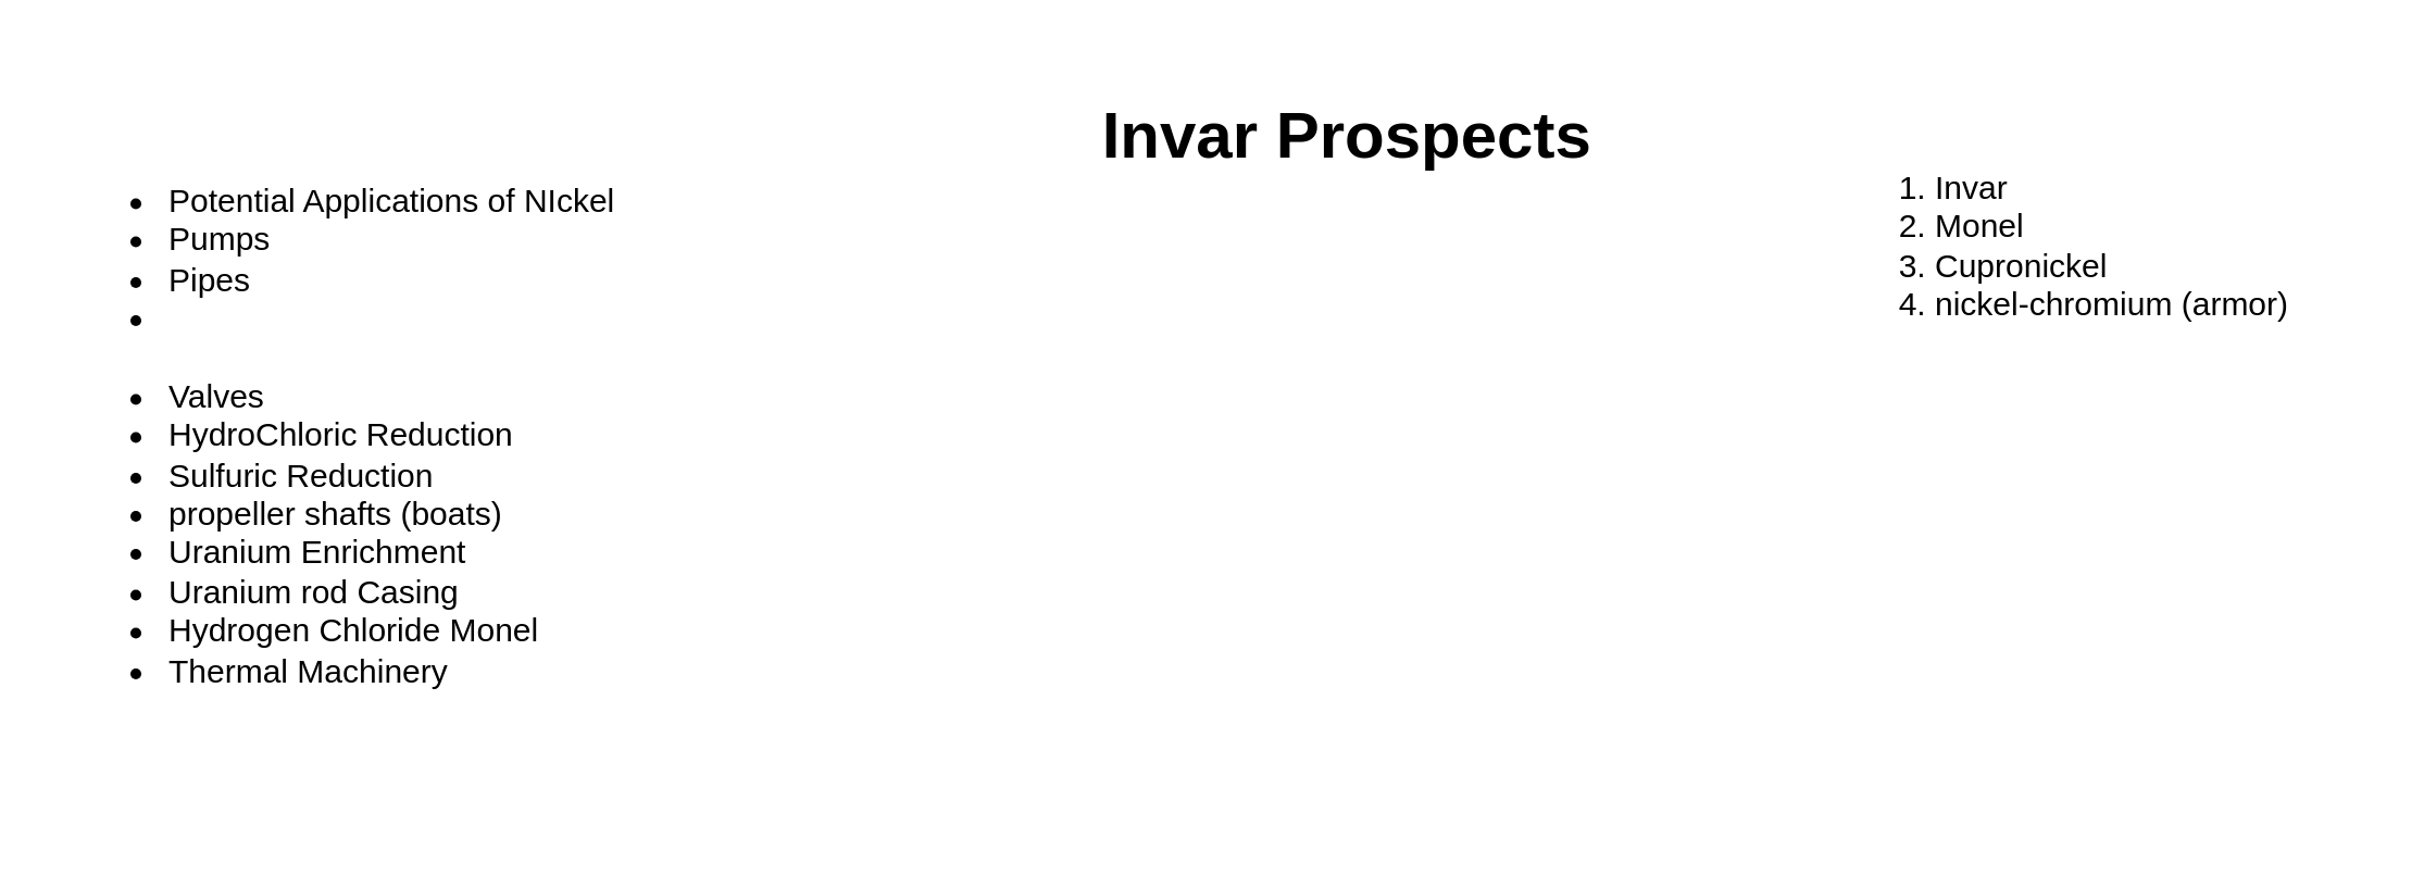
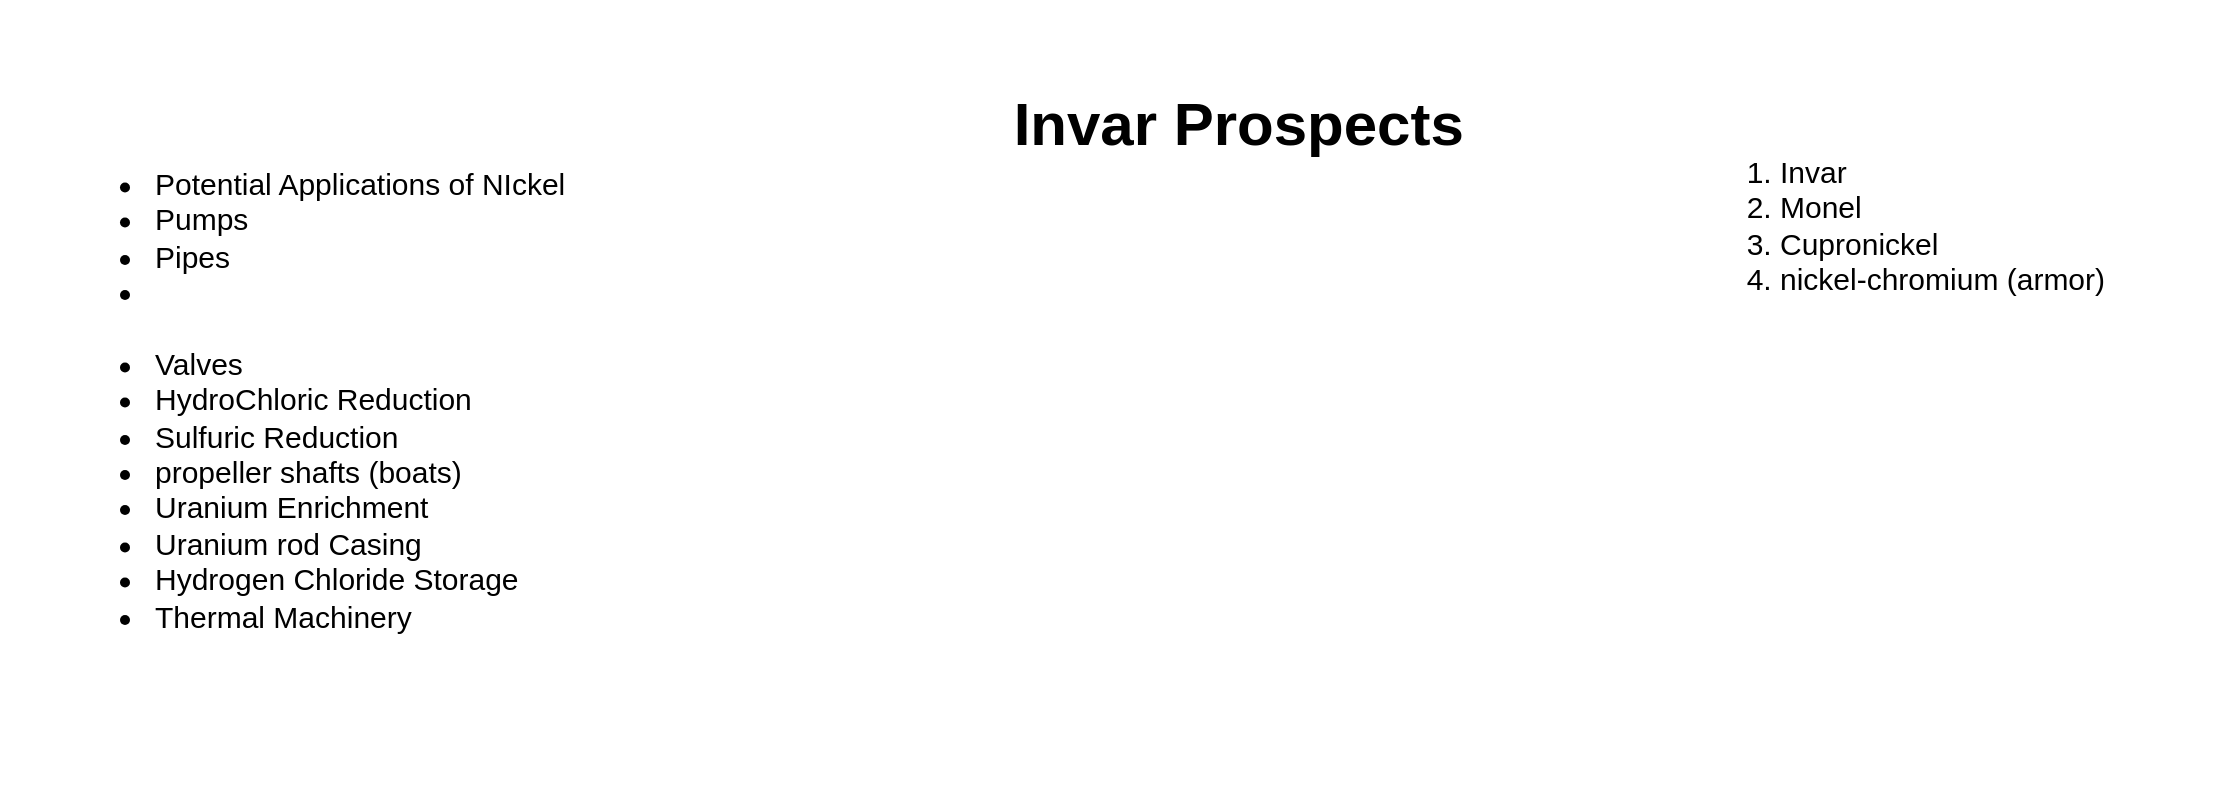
- <mxCell id="2" value="&lt;ul&gt;&lt;li&gt;&lt;span&gt;Potential Applications of NIckel&lt;/span&gt;&lt;/li&gt;&lt;li&gt;Pumps&lt;br&gt;&lt;/li&gt;&lt;li&gt;Pipes&lt;/li&gt;&lt;li&gt;&lt;font color=&quot;#ffffff&quot; style=&quot;font-size: 12px&quot;&gt;&lt;span&gt;direct contact with concentrated hydrofluoric acid&lt;/span&gt;&lt;br&gt;&lt;/font&gt;&lt;/li&gt;&lt;li&gt;Valves&lt;/li&gt;&lt;li&gt;HydroChloric Reduction&lt;br&gt;&lt;/li&gt;&lt;li&gt;Sulfuric Reduction&lt;/li&gt;&lt;li&gt;propeller shafts (boats)&lt;/li&gt;&lt;li&gt;Uranium Enrichment&lt;br&gt;&lt;/li&gt;&lt;li&gt;Uranium rod Casing&lt;/li&gt;&lt;li&gt;Hydrogen Chloride Monel&lt;/li&gt;&lt;li&gt;Thermal Machinery&lt;/li&gt;&lt;/ul&gt;" style="text;strokeColor=none;fillColor=none;html=1;whiteSpace=wrap;verticalAlign=middle;overflow=hidden;" vertex="1" parent="1"><mxGeometry width="260" height="280" as="geometry" x="20" y="20" /></mxCell>
+ <mxCell id="2" value="&lt;ul&gt;&lt;li&gt;&lt;span&gt;Potential Applications of NIckel&lt;/span&gt;&lt;/li&gt;&lt;li&gt;Pumps&lt;br&gt;&lt;/li&gt;&lt;li&gt;Pipes&lt;/li&gt;&lt;li&gt;&lt;font color=&quot;#ffffff&quot; style=&quot;font-size: 12px&quot;&gt;&lt;span&gt;direct contact with concentrated hydrofluoric acid&lt;/span&gt;&lt;br&gt;&lt;/font&gt;&lt;/li&gt;&lt;li&gt;Valves&lt;/li&gt;&lt;li&gt;HydroChloric Reduction&lt;br&gt;&lt;/li&gt;&lt;li&gt;Sulfuric Reduction&lt;/li&gt;&lt;li&gt;propeller shafts (boats)&lt;/li&gt;&lt;li&gt;Uranium Enrichment&lt;br&gt;&lt;/li&gt;&lt;li&gt;Uranium rod Casing&lt;/li&gt;&lt;li&gt;Hydrogen Chloride Storage&lt;/li&gt;&lt;li&gt;Thermal Machinery&lt;/li&gt;&lt;/ul&gt;" style="text;strokeColor=none;fillColor=none;html=1;whiteSpace=wrap;verticalAlign=middle;overflow=hidden;" vertex="1" parent="1"><mxGeometry width="260" height="280" as="geometry" x="20" y="20" /></mxCell>
